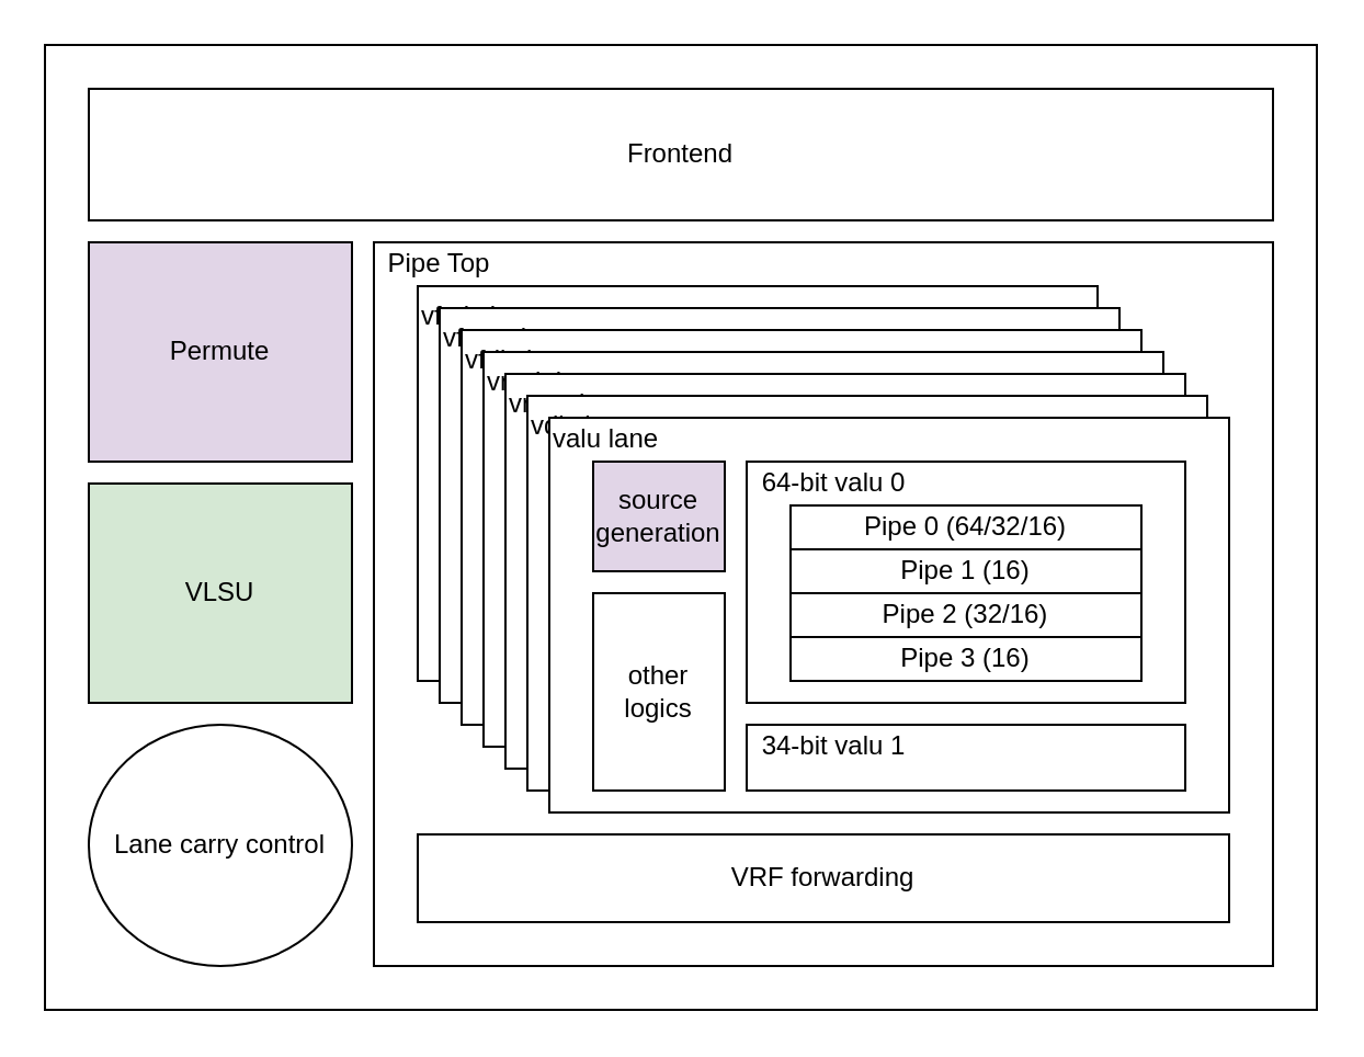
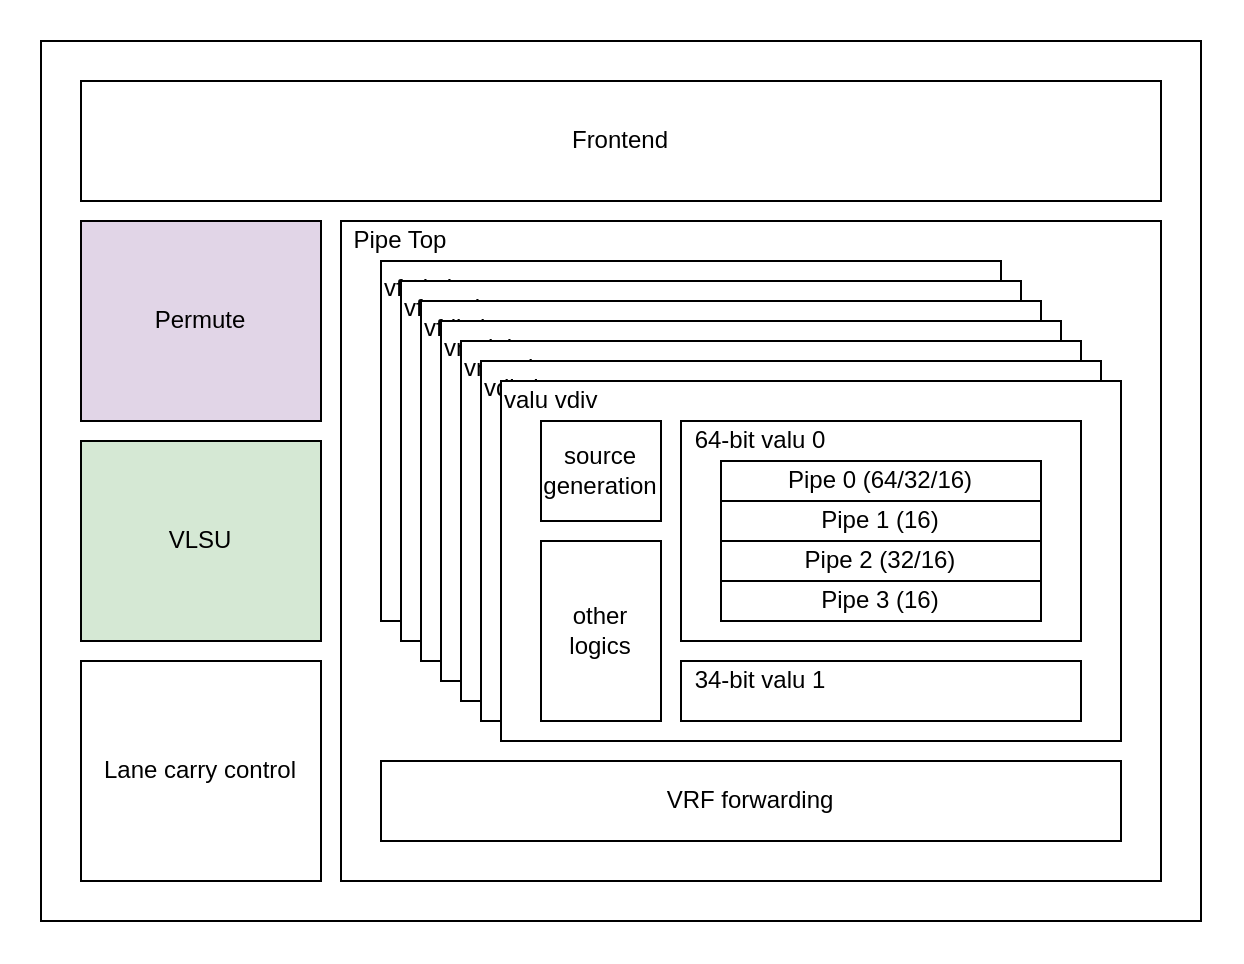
- <mxCell id="33" value="valu lane" style="text;html=1;strokeColor=none;fillColor=none;align=left;verticalAlign=middle;whiteSpace=wrap;rounded=0;" parent="31" vertex="1"><mxGeometry width="80" height="20" as="geometry" /></mxCell>
+ <mxCell id="33" value="valu vdiv" style="text;html=1;strokeColor=none;fillColor=none;align=left;verticalAlign=middle;whiteSpace=wrap;rounded=0;" parent="31" vertex="1"><mxGeometry width="80" height="20" as="geometry" /></mxCell>
- <mxCell id="34" value="&lt;span&gt;source generation&lt;/span&gt;" style="rounded=0;whiteSpace=wrap;html=1;fillColor=#e1d5e7;" parent="31" vertex="1"><mxGeometry x="20" y="20" width="60" height="50" as="geometry" /></mxCell>
+ <mxCell id="34" value="&lt;span&gt;source generation&lt;/span&gt;" style="rounded=0;whiteSpace=wrap;html=1;" parent="31" vertex="1"><mxGeometry x="20" y="20" width="60" height="50" as="geometry" /></mxCell>
- <mxCell id="7" value="Lane carry control" style="ellipse;whiteSpace=wrap;html=1;" parent="2" vertex="1"><mxGeometry x="20" y="310" width="120" height="110" as="geometry" /></mxCell>
+ <mxCell id="7" value="Lane carry control" style="rounded=0;whiteSpace=wrap;html=1;" parent="2" vertex="1"><mxGeometry x="20" y="310" width="120" height="110" as="geometry" /></mxCell>
